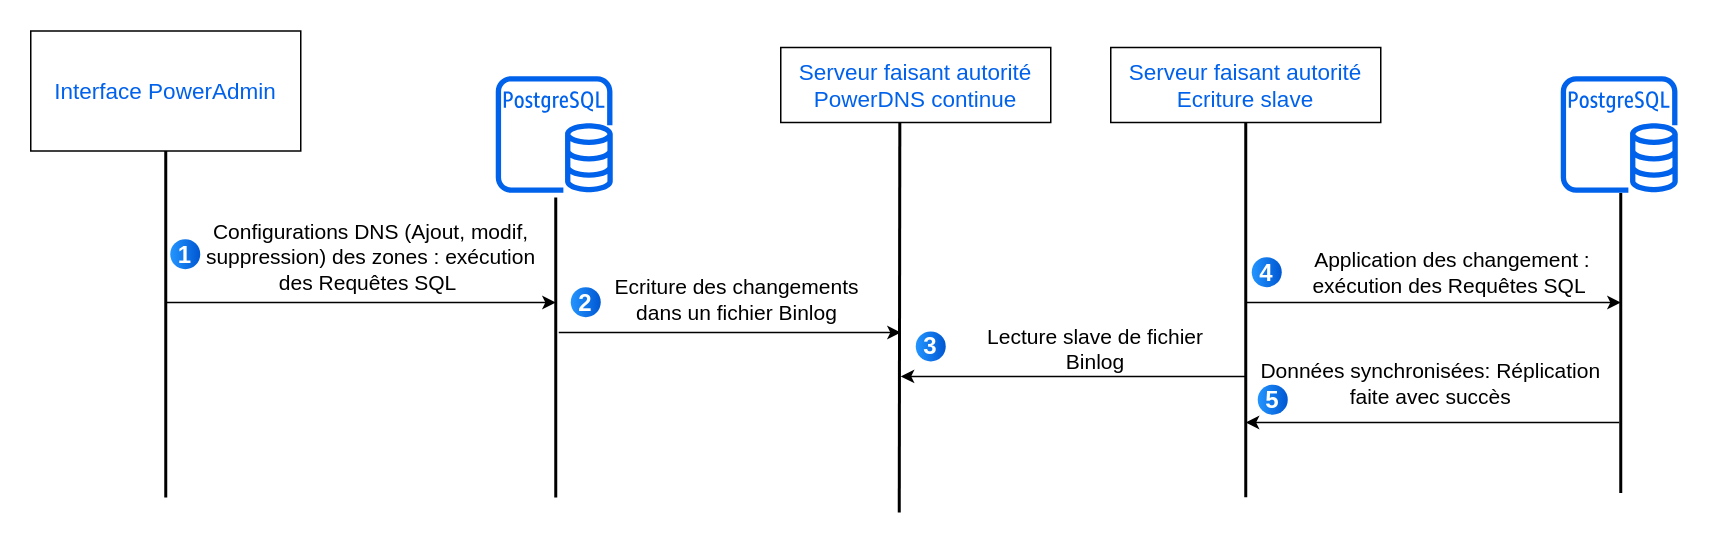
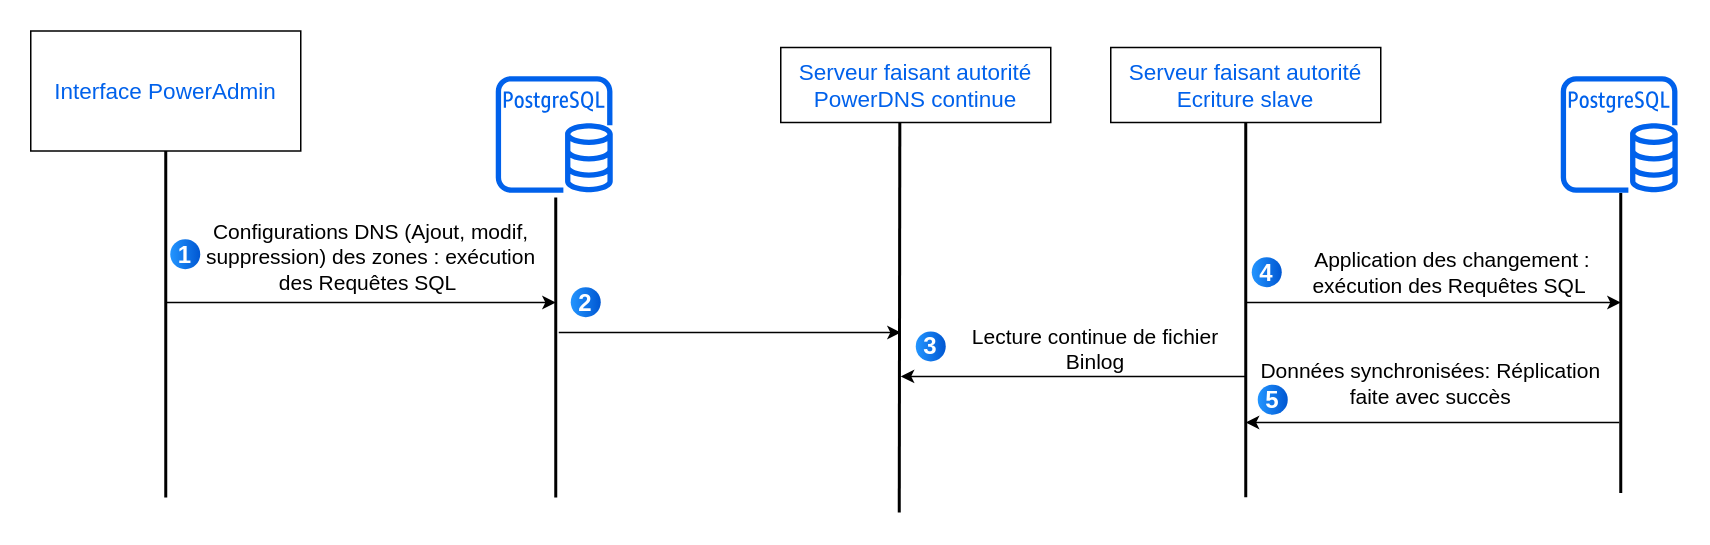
- <mxCell id="14" value="&lt;font style=&quot;font-size: 14px;&quot;&gt;Ecriture des changements dans un fichier Binlog&lt;/font&gt;" style="text;html=1;align=center;verticalAlign=middle;whiteSpace=wrap;rounded=0;" vertex="1" parent="1"><mxGeometry x="400" y="183.25" width="182" height="32.25" as="geometry" /></mxCell>
- <mxCell id="16" value="&lt;font style=&quot;font-size: 14px;&quot;&gt;Lecture slave de fichier Binlog&lt;/font&gt;" style="text;html=1;align=center;verticalAlign=middle;whiteSpace=wrap;rounded=0;" vertex="1" parent="1"><mxGeometry x="640" y="216.75" width="180" height="29.5" as="geometry" /></mxCell>
+ <mxCell id="16" value="&lt;font style=&quot;font-size: 14px;&quot;&gt;Lecture continue de fichier Binlog&lt;/font&gt;" style="text;html=1;align=center;verticalAlign=middle;whiteSpace=wrap;rounded=0;" vertex="1" parent="1"><mxGeometry x="640" y="216.75" width="180" height="29.5" as="geometry" /></mxCell>
